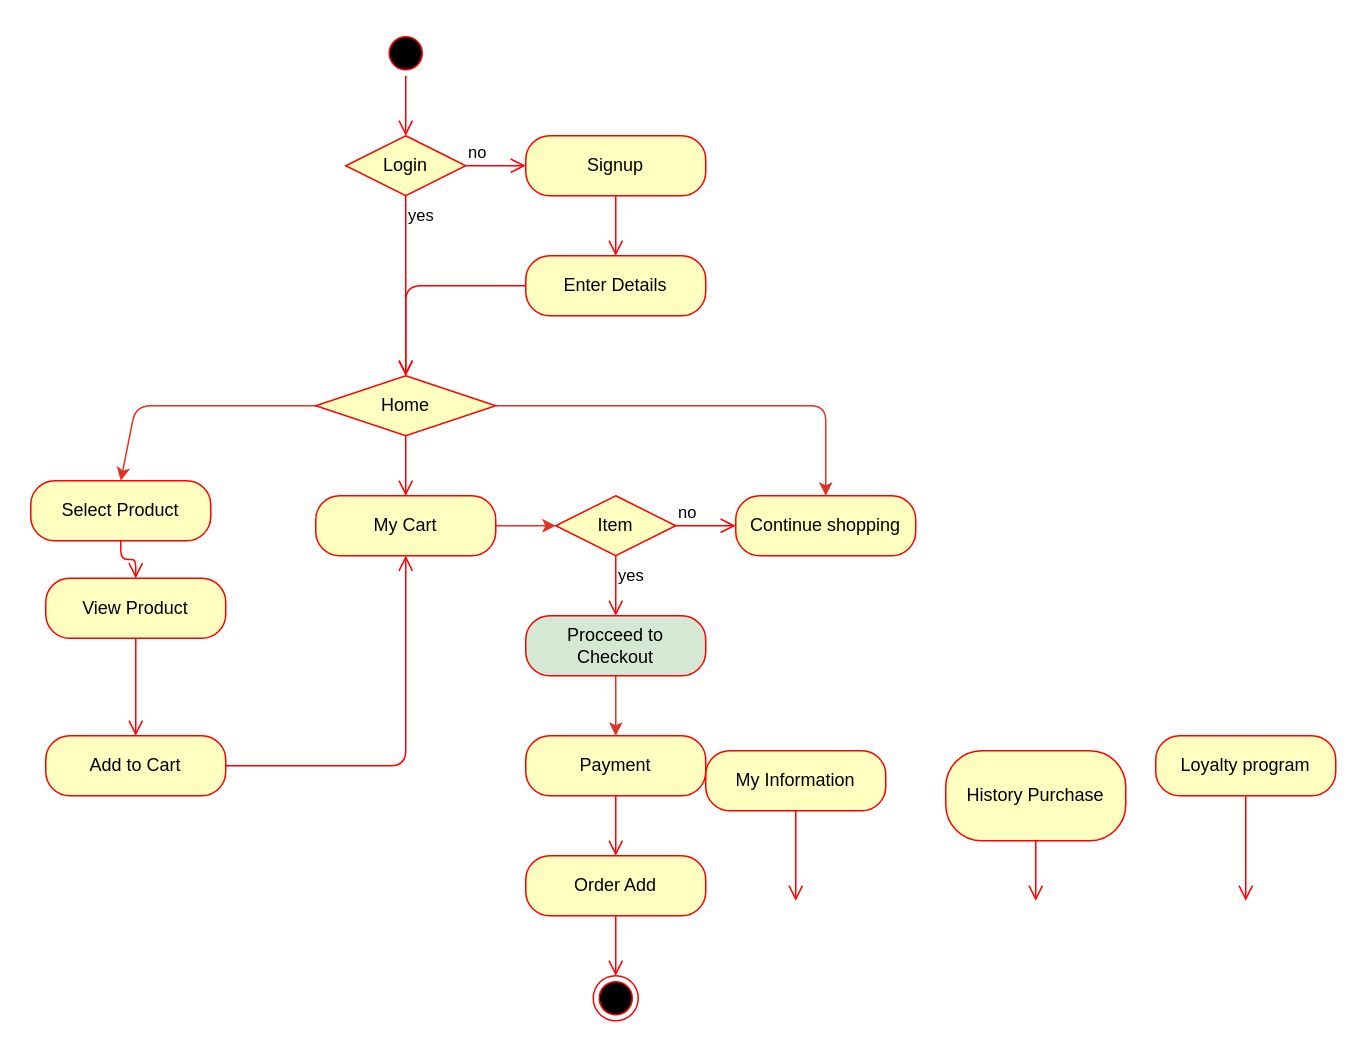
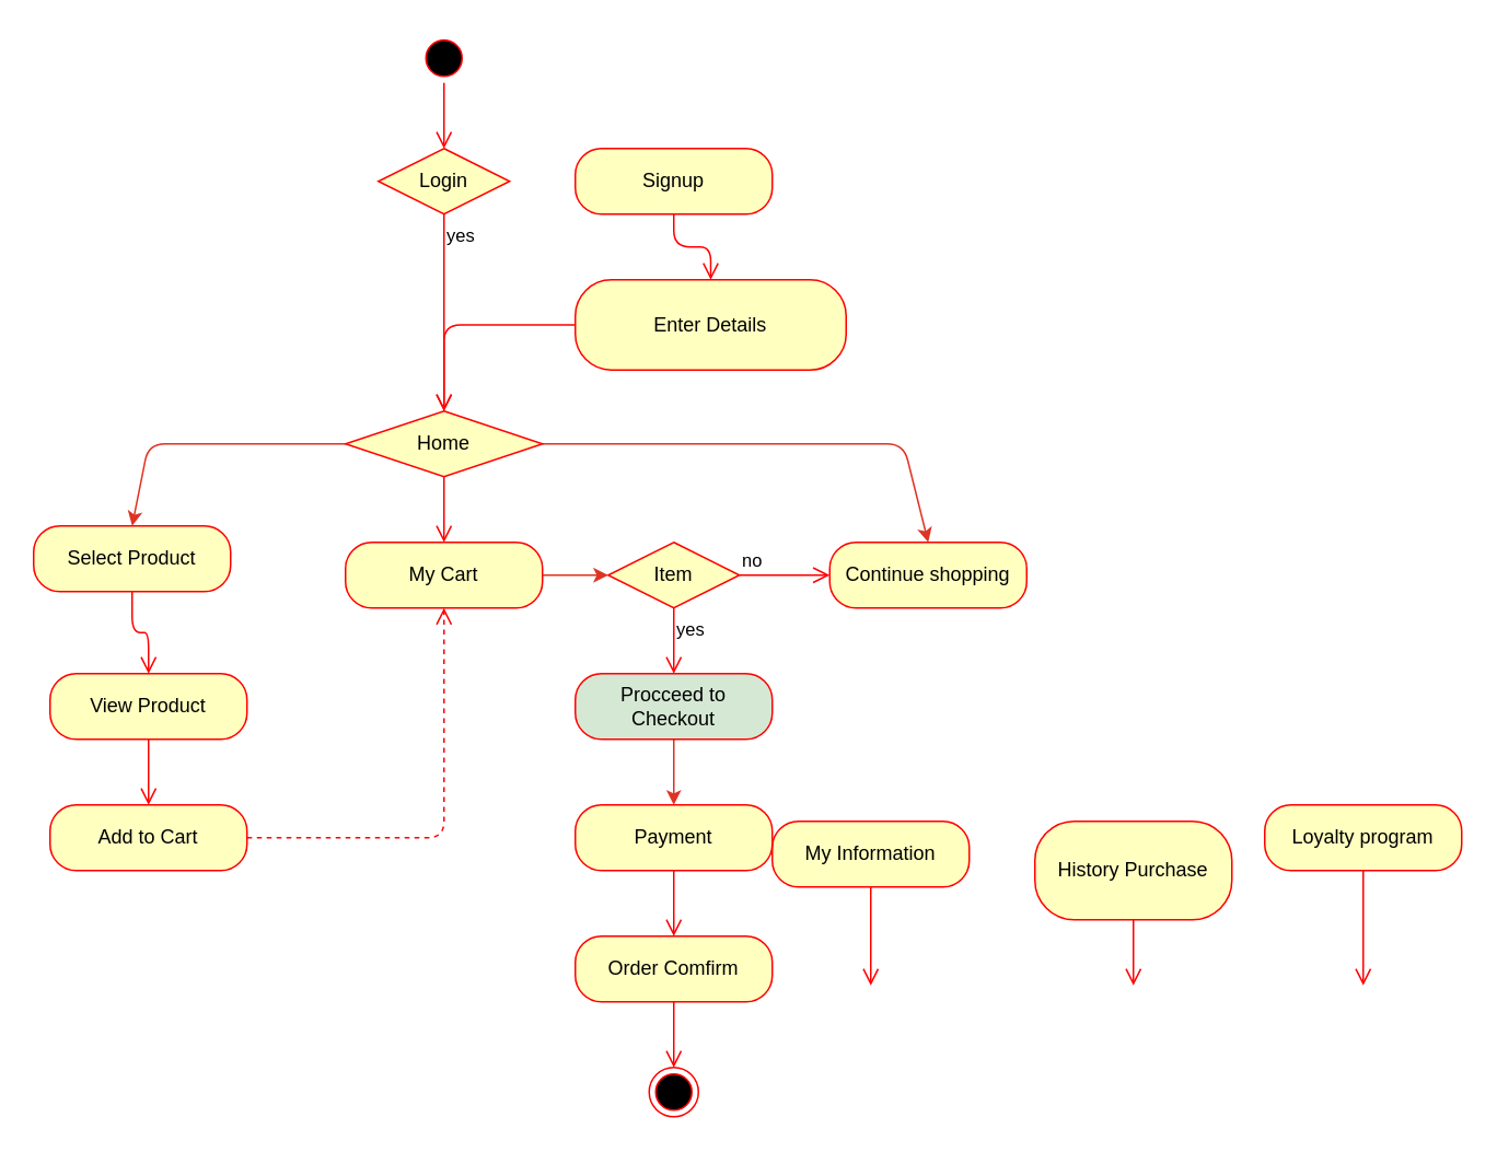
- <mxCell id="5" value="no" style="edgeStyle=orthogonalEdgeStyle;html=1;align=left;verticalAlign=bottom;endArrow=open;endSize=8;strokeColor=#ff0000;entryX=0;entryY=0.5;entryDx=0;entryDy=0;" edge="1" source="4" parent="1" target="7"><mxGeometry x="-1" relative="1" as="geometry"><mxPoint x="410" y="110" as="targetPoint" /></mxGeometry></mxCell>
- <mxCell id="13" value="Enter Details" style="rounded=1;whiteSpace=wrap;html=1;arcSize=40;fontColor=#000000;fillColor=#ffffc0;strokeColor=#ff0000;" vertex="1" parent="1"><mxGeometry x="350" y="170" width="120" height="40" as="geometry" /></mxCell>
+ <mxCell id="13" value="Enter Details" style="rounded=1;whiteSpace=wrap;html=1;arcSize=40;fontColor=#000000;fillColor=#ffffc0;strokeColor=#ff0000;" vertex="1" parent="1"><mxGeometry x="350" y="170" width="165" height="55" as="geometry" /></mxCell>
- <mxCell id="32" value="Continue shopping" style="rounded=1;whiteSpace=wrap;html=1;arcSize=40;fontColor=#000000;fillColor=#ffffc0;strokeColor=#ff0000;" vertex="1" parent="1"><mxGeometry x="490" y="330" width="120" height="40" as="geometry" /></mxCell>
+ <mxCell id="32" value="Continue shopping" style="rounded=1;whiteSpace=wrap;html=1;arcSize=40;fontColor=#000000;fillColor=#ffffc0;strokeColor=#ff0000;" vertex="1" parent="1"><mxGeometry x="505" y="330" width="120" height="40" as="geometry" /></mxCell>
- <mxCell id="25" value="View Product" style="rounded=1;whiteSpace=wrap;html=1;arcSize=40;fontColor=#000000;fillColor=#ffffc0;strokeColor=#ff0000;" vertex="1" parent="1"><mxGeometry x="30" y="385" width="120" height="40" as="geometry" /></mxCell>
+ <mxCell id="25" value="View Product" style="rounded=1;whiteSpace=wrap;html=1;arcSize=40;fontColor=#000000;fillColor=#ffffc0;strokeColor=#ff0000;" vertex="1" parent="1"><mxGeometry x="30" y="410" width="120" height="40" as="geometry" /></mxCell>
- <mxCell id="28" value="" style="edgeStyle=orthogonalEdgeStyle;html=1;verticalAlign=bottom;endArrow=open;endSize=8;strokeColor=#ff0000;entryX=0.5;entryY=1;entryDx=0;entryDy=0;" edge="1" source="27" parent="1" target="18"><mxGeometry relative="1" as="geometry"><mxPoint x="250" y="630" as="targetPoint" /></mxGeometry></mxCell>
+ <mxCell id="28" value="" style="edgeStyle=orthogonalEdgeStyle;html=1;verticalAlign=bottom;endArrow=open;endSize=8;strokeColor=#ff0000;entryX=0.5;entryY=1;entryDx=0;entryDy=0;dashed=1;" edge="1" source="27" parent="1" target="18"><mxGeometry relative="1" as="geometry"><mxPoint x="250" y="630" as="targetPoint" /></mxGeometry></mxCell>
- <mxCell id="37" value="Order Add" style="rounded=1;whiteSpace=wrap;html=1;arcSize=40;fontColor=#000000;fillColor=#ffffc0;strokeColor=#ff0000;" vertex="1" parent="1"><mxGeometry x="350" y="570" width="120" height="40" as="geometry" /></mxCell>
+ <mxCell id="37" value="Order Comfirm" style="rounded=1;whiteSpace=wrap;html=1;arcSize=40;fontColor=#000000;fillColor=#ffffc0;strokeColor=#ff0000;" vertex="1" parent="1"><mxGeometry x="350" y="570" width="120" height="40" as="geometry" /></mxCell>
